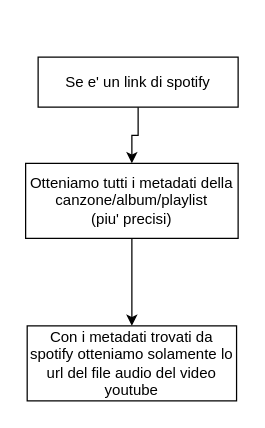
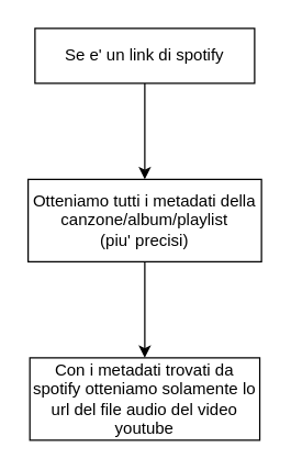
- <mxCell id="3" value="Se e' un link di spotify" style="rounded=0;whiteSpace=wrap;html=1;" vertex="1" parent="1"><mxGeometry x="30" y="45" width="160" height="40" as="geometry" /></mxCell>
+ <mxCell id="3" value="Se e' un link di spotify" style="rounded=0;whiteSpace=wrap;html=1;" vertex="1" parent="1"><mxGeometry x="25" width="160" height="40" as="geometry" y="20" /></mxCell>
